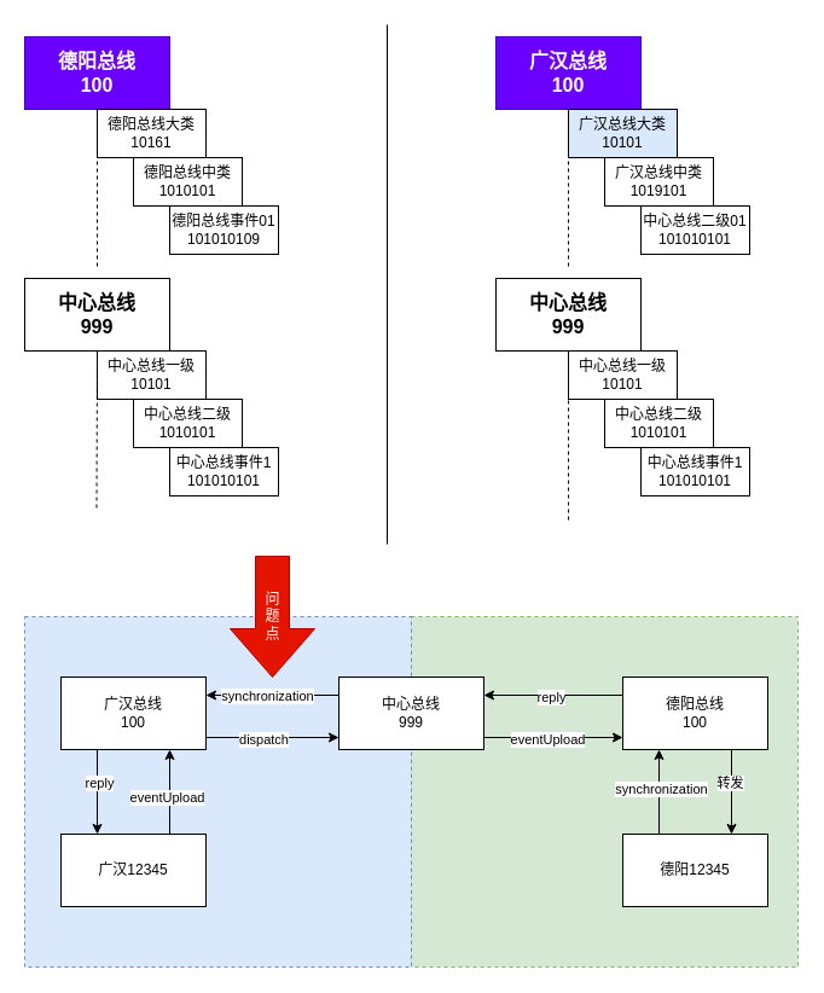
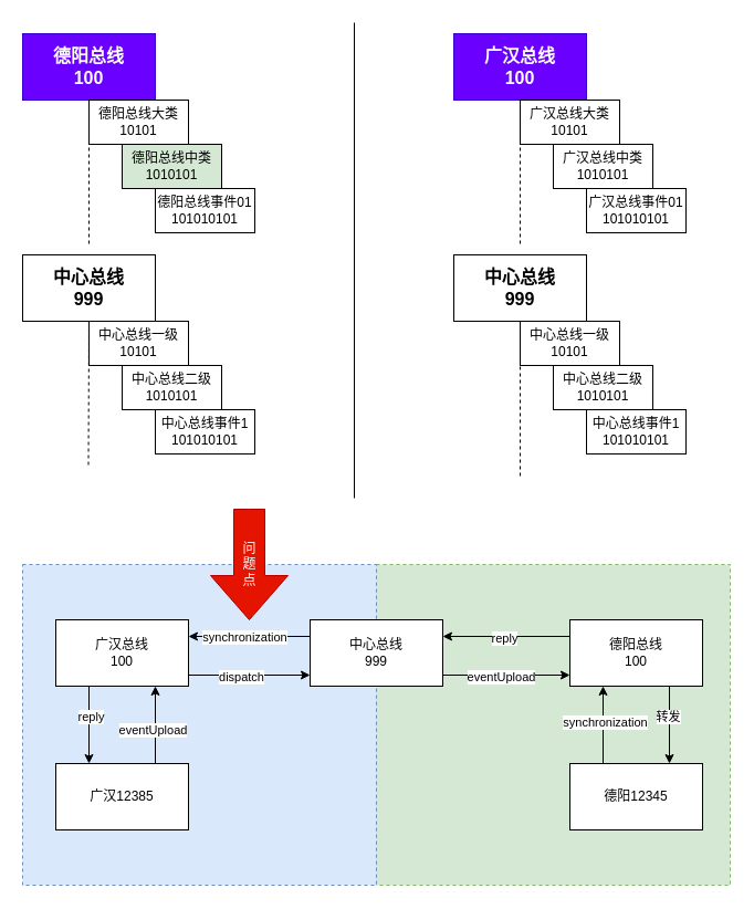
- <mxCell id="13" value="德阳总线大类&lt;br&gt;10161" style="rounded=0;whiteSpace=wrap;html=1;" parent="1" vertex="1"><mxGeometry x="80" y="90" width="90" height="40" as="geometry" /></mxCell>
+ <mxCell id="13" value="德阳总线大类&lt;br&gt;10101" style="rounded=0;whiteSpace=wrap;html=1;" parent="1" vertex="1"><mxGeometry x="80" y="90" width="90" height="40" as="geometry" /></mxCell>
- <mxCell id="19" value="广汉总线大类&lt;br&gt;10101" style="rounded=0;whiteSpace=wrap;html=1;fillColor=#dae8fc;" parent="1" vertex="1"><mxGeometry x="470" y="90" width="90" height="40" as="geometry" /></mxCell>
+ <mxCell id="19" value="广汉总线大类&lt;br&gt;10101" style="rounded=0;whiteSpace=wrap;html=1;" parent="1" vertex="1"><mxGeometry x="470" y="90" width="90" height="40" as="geometry" /></mxCell>
- <mxCell id="14" value="德阳总线中类&lt;br&gt;1010101" style="rounded=0;whiteSpace=wrap;html=1;" parent="1" vertex="1"><mxGeometry x="110" y="130" width="90" height="40" as="geometry" /></mxCell>
+ <mxCell id="14" value="德阳总线中类&lt;br&gt;1010101" style="rounded=0;whiteSpace=wrap;html=1;fillColor=#d5e8d4;" parent="1" vertex="1"><mxGeometry x="110" y="130" width="90" height="40" as="geometry" /></mxCell>
- <mxCell id="20" value="广汉总线中类&lt;br&gt;1019101" style="rounded=0;whiteSpace=wrap;html=1;" parent="1" vertex="1"><mxGeometry x="500" y="130" width="90" height="40" as="geometry" /></mxCell>
+ <mxCell id="20" value="广汉总线中类&lt;br&gt;1010101" style="rounded=0;whiteSpace=wrap;html=1;" parent="1" vertex="1"><mxGeometry x="500" y="130" width="90" height="40" as="geometry" /></mxCell>
- <mxCell id="15" value="德阳总线事件01&lt;br&gt;101010109" style="rounded=0;whiteSpace=wrap;html=1;" parent="1" vertex="1"><mxGeometry x="140" y="170" width="90" height="40" as="geometry" /></mxCell>
+ <mxCell id="15" value="德阳总线事件01&lt;br&gt;101010101" style="rounded=0;whiteSpace=wrap;html=1;" parent="1" vertex="1"><mxGeometry x="140" y="170" width="90" height="40" as="geometry" /></mxCell>
- <mxCell id="21" value="中心总线二级01&lt;br&gt;101010101" style="rounded=0;whiteSpace=wrap;html=1;" parent="1" vertex="1"><mxGeometry x="530" y="170" width="90" height="40" as="geometry" /></mxCell>
+ <mxCell id="21" value="广汉总线事件01&lt;br&gt;101010101" style="rounded=0;whiteSpace=wrap;html=1;" parent="1" vertex="1"><mxGeometry x="530" y="170" width="90" height="40" as="geometry" /></mxCell>
- <mxCell id="32" value="广汉12345" style="rounded=0;whiteSpace=wrap;html=1;" parent="1" vertex="1"><mxGeometry x="50" y="690" width="120" height="60" as="geometry" /></mxCell>
+ <mxCell id="32" value="广汉12385" style="rounded=0;whiteSpace=wrap;html=1;" parent="1" vertex="1"><mxGeometry x="50" y="690" width="120" height="60" as="geometry" /></mxCell>
